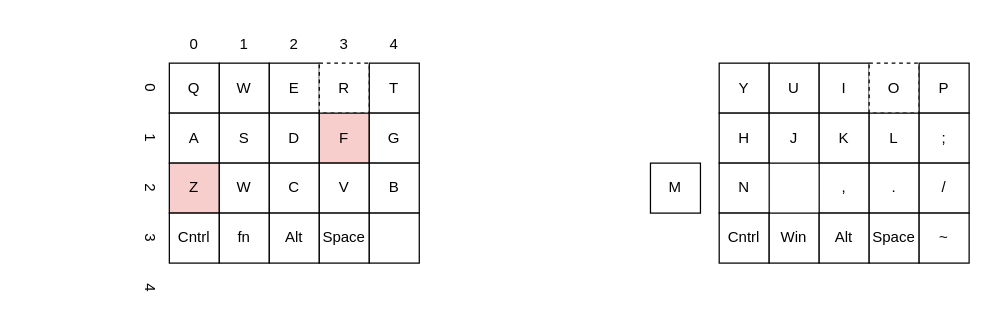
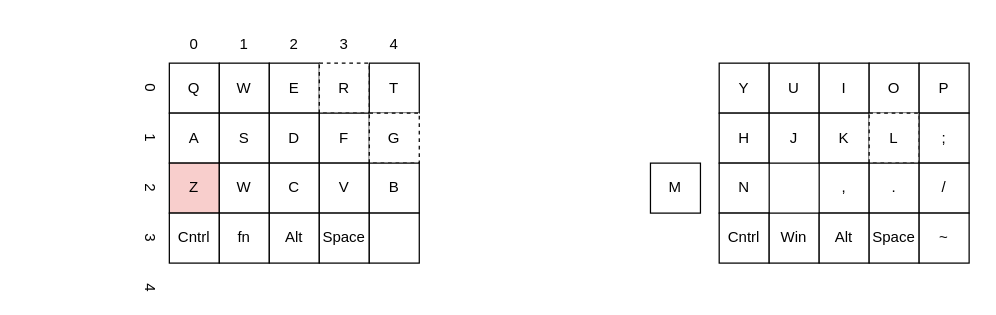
- <mxCell id="25" value="O" style="rounded=0;whiteSpace=wrap;html=1;dashed=1;" parent="1" vertex="1"><mxGeometry x="695" y="50" width="40" height="40" as="geometry" /></mxCell>
+ <mxCell id="25" value="O" style="rounded=0;whiteSpace=wrap;html=1;" parent="1" vertex="1"><mxGeometry x="695" y="50" width="40" height="40" as="geometry" /></mxCell>
- <mxCell id="10" value="F" style="rounded=0;whiteSpace=wrap;html=1;fillColor=#f8cecc;" parent="1" vertex="1"><mxGeometry x="255" y="90" width="40" height="40" as="geometry" /></mxCell>
+ <mxCell id="10" value="F" style="rounded=0;whiteSpace=wrap;html=1;" parent="1" vertex="1"><mxGeometry x="255" y="90" width="40" height="40" as="geometry" /></mxCell>
- <mxCell id="11" value="G" style="rounded=0;whiteSpace=wrap;html=1;" parent="1" vertex="1"><mxGeometry x="295" y="90" width="40" height="40" as="geometry" /></mxCell>
+ <mxCell id="11" value="G" style="rounded=0;whiteSpace=wrap;html=1;dashed=1;" parent="1" vertex="1"><mxGeometry x="295" y="90" width="40" height="40" as="geometry" /></mxCell>
- <mxCell id="30" value="L" style="rounded=0;whiteSpace=wrap;html=1;" parent="1" vertex="1"><mxGeometry x="695" y="90" width="40" height="40" as="geometry" /></mxCell>
+ <mxCell id="30" value="L" style="rounded=0;whiteSpace=wrap;html=1;dashed=1;" parent="1" vertex="1"><mxGeometry x="695" y="90" width="40" height="40" as="geometry" /></mxCell>
